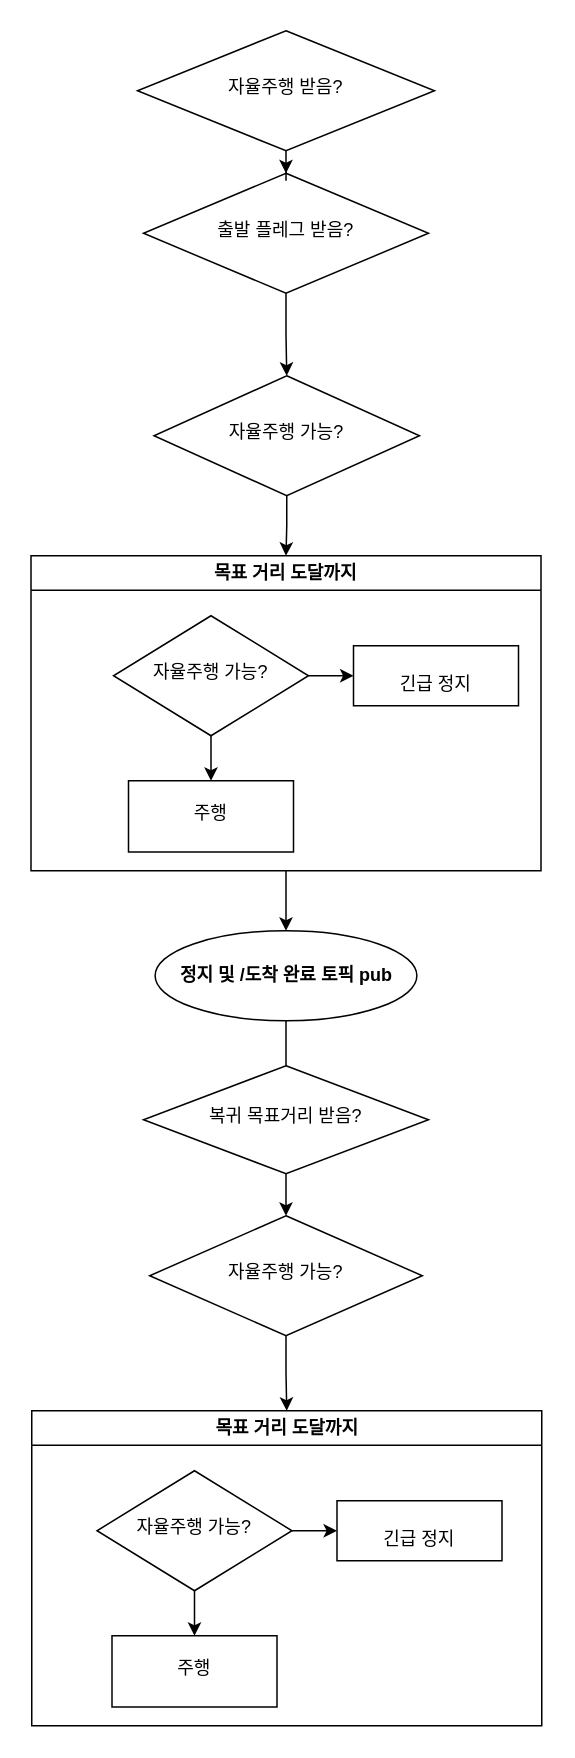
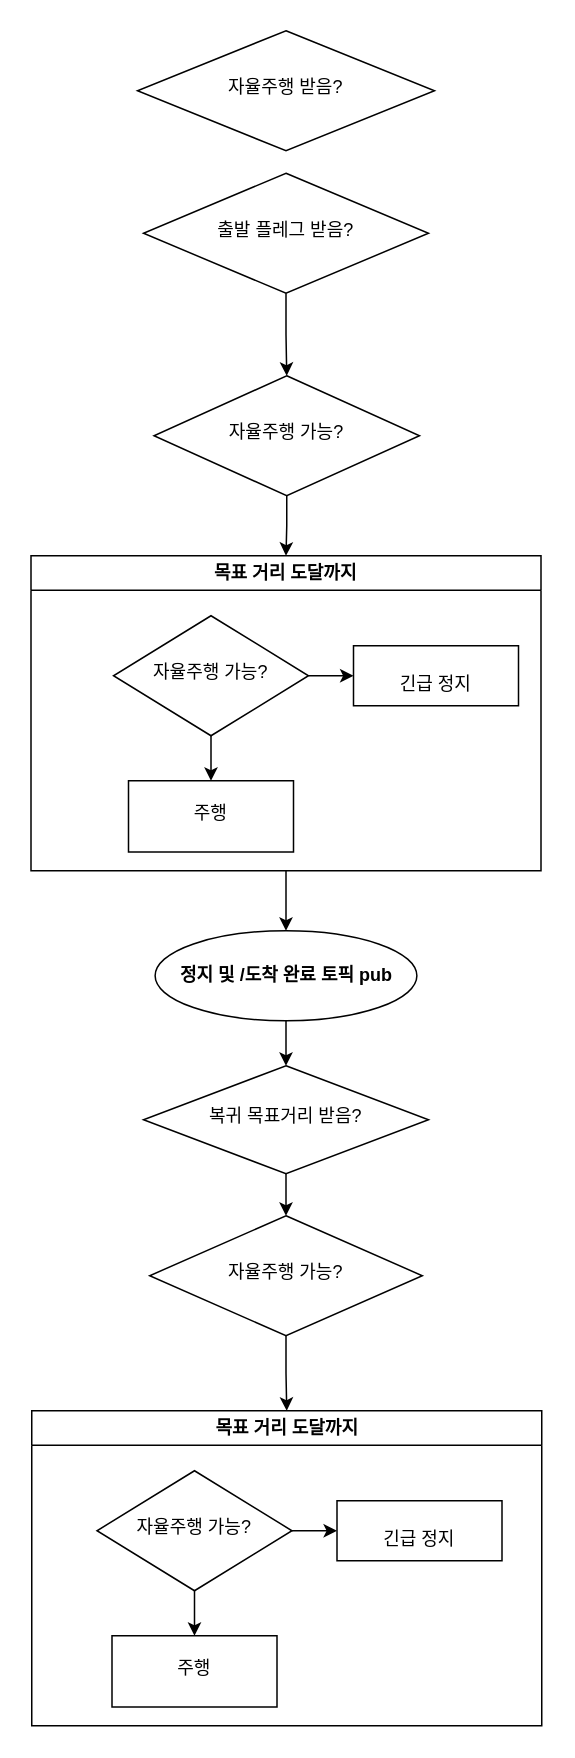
- <mxCell id="11" style="edgeStyle=orthogonalEdgeStyle;rounded=0;orthogonalLoop=1;jettySize=auto;html=1;entryX=0.5;entryY=0;entryDx=0;entryDy=0;" edge="1" parent="1" source="12" target="10"><mxGeometry relative="1" as="geometry" /></mxCell>
- <mxCell id="13" style="edgeStyle=orthogonalEdgeStyle;rounded=0;orthogonalLoop=1;jettySize=auto;html=1;exitX=0.5;exitY=1;exitDx=0;exitDy=0;entryX=0.5;entryY=0;entryDx=0;entryDy=0;endArrow=none;" edge="1" parent="1" source="14" target="24"><mxGeometry relative="1" as="geometry" /></mxCell>
+ <mxCell id="13" style="edgeStyle=orthogonalEdgeStyle;rounded=0;orthogonalLoop=1;jettySize=auto;html=1;exitX=0.5;exitY=1;exitDx=0;exitDy=0;entryX=0.5;entryY=0;entryDx=0;entryDy=0;" edge="1" parent="1" source="14" target="24"><mxGeometry relative="1" as="geometry" /></mxCell>
